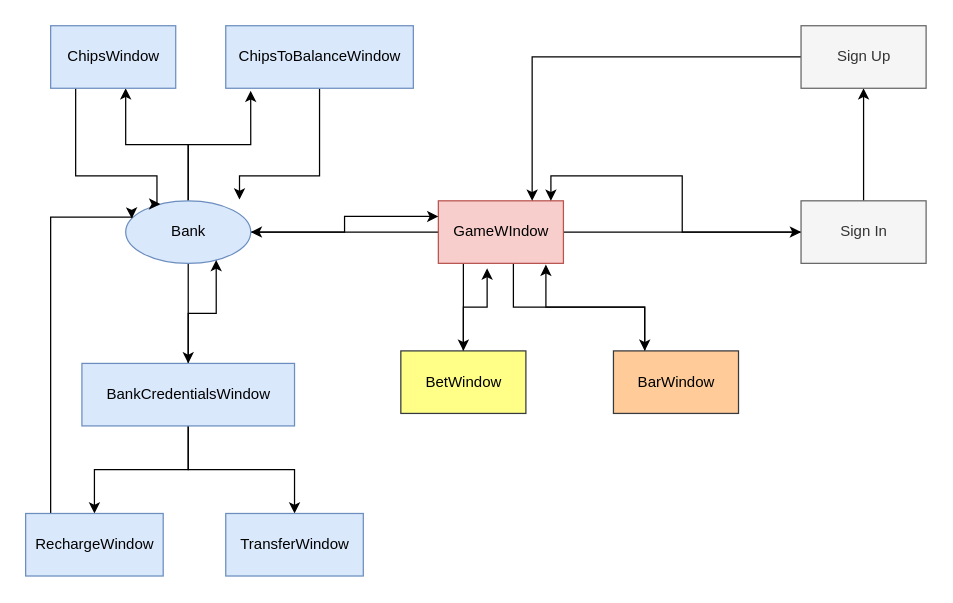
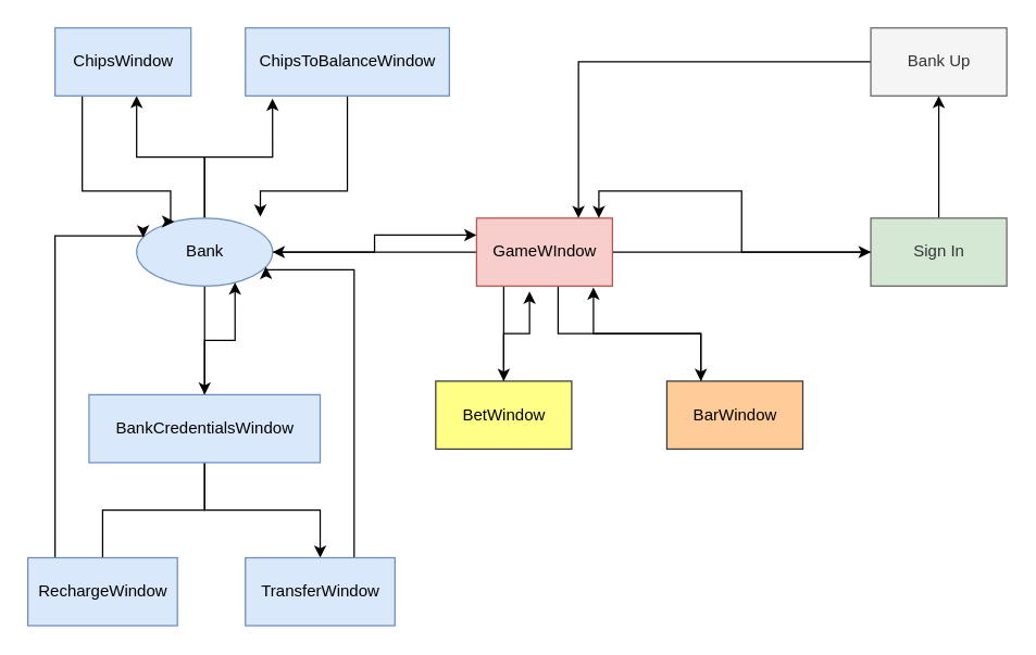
- <mxCell id="11" value="Sign Up" style="html=1;dashed=0;whitespace=wrap;fillColor=#f5f5f5;strokeColor=#666666;fontColor=#333333;" vertex="1" parent="1"><mxGeometry x="640" y="20" width="100" height="50" as="geometry" /></mxCell>
+ <mxCell id="11" value="Bank Up" style="html=1;dashed=0;whitespace=wrap;fillColor=#f5f5f5;strokeColor=#666666;fontColor=#333333;" vertex="1" parent="1"><mxGeometry x="640" y="20" width="100" height="50" as="geometry" /></mxCell>
- <mxCell id="9" value="Sign In" style="html=1;dashed=0;whitespace=wrap;fillColor=#f5f5f5;strokeColor=#666666;fontColor=#333333;" vertex="1" parent="1"><mxGeometry x="640" y="160" width="100" height="50" as="geometry" /></mxCell>
+ <mxCell id="9" value="Sign In" style="html=1;dashed=0;whitespace=wrap;fillColor=#d5e8d4;strokeColor=#666666;fontColor=#333333;" vertex="1" parent="1"><mxGeometry x="640" y="160" width="100" height="50" as="geometry" /></mxCell>
+ <mxCell id="23" style="edgeStyle=orthogonalEdgeStyle;rounded=0;orthogonalLoop=1;jettySize=auto;html=1;entryX=1;entryY=0.75;entryDx=0;entryDy=0;" edge="1" parent="1" source="24" target="16"><mxGeometry relative="1" as="geometry"><Array as="points"><mxPoint x="260" y="198" /></Array></mxGeometry></mxCell>
- <mxCell id="17" style="edgeStyle=orthogonalEdgeStyle;rounded=0;orthogonalLoop=1;jettySize=auto;html=1;" edge="1" parent="1" source="20" target="22"><mxGeometry relative="1" as="geometry" /></mxCell>
+ <mxCell id="17" style="edgeStyle=orthogonalEdgeStyle;rounded=0;orthogonalLoop=1;jettySize=auto;html=1;endArrow=none;" edge="1" parent="1" source="20" target="22"><mxGeometry relative="1" as="geometry" /></mxCell>
